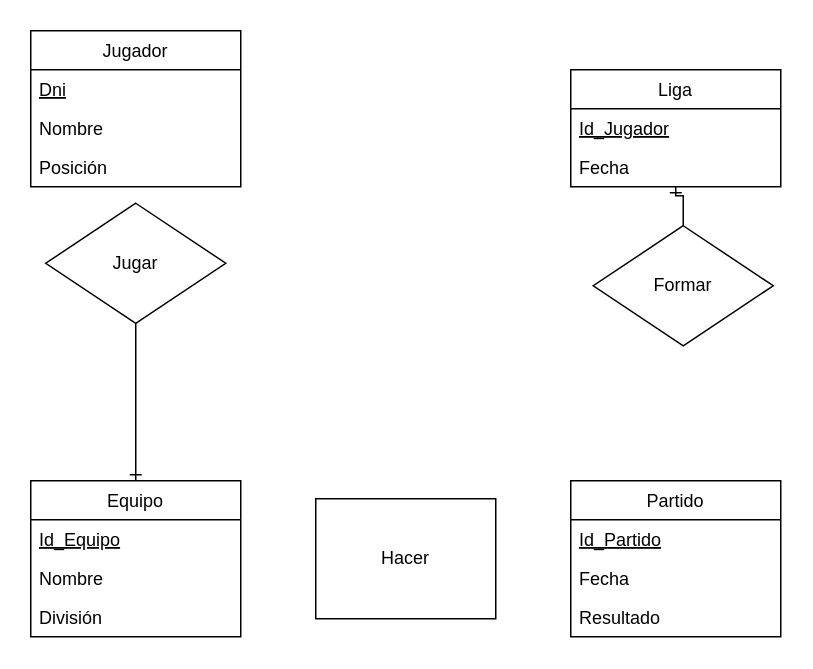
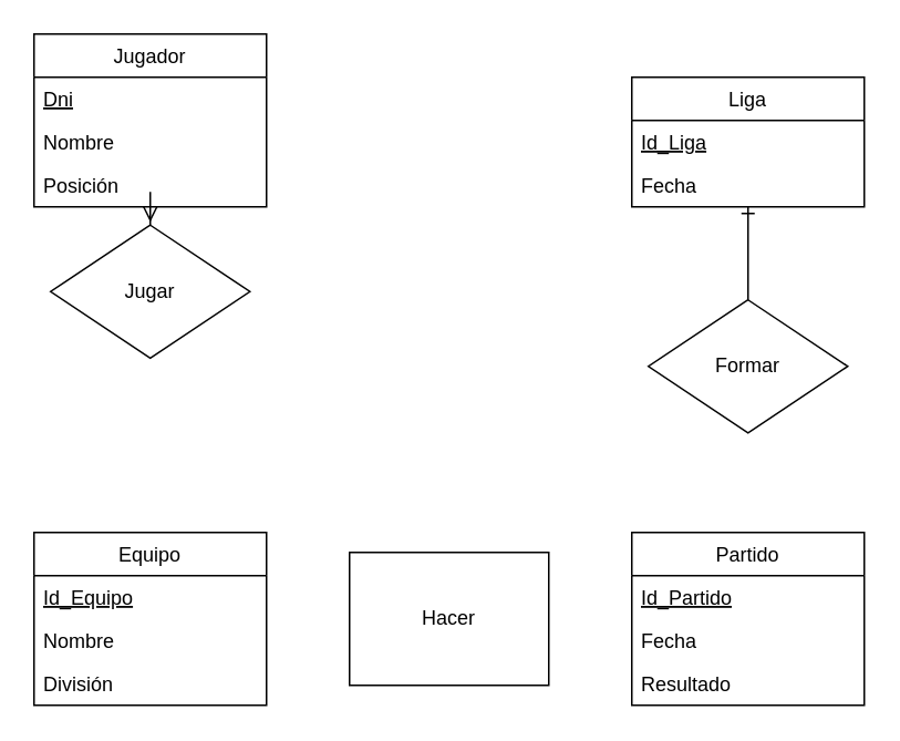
- <mxCell id="18" value="Id_Jugador" style="text;strokeColor=none;fillColor=none;align=left;verticalAlign=top;spacingLeft=4;spacingRight=4;overflow=hidden;rotatable=0;points=[[0,0.5],[1,0.5]];portConstraint=eastwest;fontStyle=4" vertex="1" parent="17"><mxGeometry y="26" width="140" height="26" as="geometry" /></mxCell>
+ <mxCell id="18" value="Id_Liga" style="text;strokeColor=none;fillColor=none;align=left;verticalAlign=top;spacingLeft=4;spacingRight=4;overflow=hidden;rotatable=0;points=[[0,0.5],[1,0.5]];portConstraint=eastwest;fontStyle=4" vertex="1" parent="17"><mxGeometry y="26" width="140" height="26" as="geometry" /></mxCell>
+ <mxCell id="2" style="edgeStyle=orthogonalEdgeStyle;rounded=0;orthogonalLoop=1;jettySize=auto;html=1;exitX=0.5;exitY=0;exitDx=0;exitDy=0;endArrow=ERmany;endFill=0;" edge="1" parent="1" source="4" target="5"><mxGeometry relative="1" as="geometry" /></mxCell>
- <mxCell id="22" value="Formar" style="rhombus;whiteSpace=wrap;html=1;" vertex="1" parent="1"><mxGeometry x="395" y="150" width="120" height="80" as="geometry" /></mxCell>
+ <mxCell id="22" value="Formar" style="rhombus;whiteSpace=wrap;html=1;" vertex="1" parent="1"><mxGeometry x="390" y="180" width="120" height="80" as="geometry" /></mxCell>
- <mxCell id="3" style="edgeStyle=orthogonalEdgeStyle;rounded=0;orthogonalLoop=1;jettySize=auto;html=1;exitX=0.5;exitY=1;exitDx=0;exitDy=0;endArrow=ERone;endFill=0;" edge="1" parent="1" source="4" target="9"><mxGeometry relative="1" as="geometry" /></mxCell>
